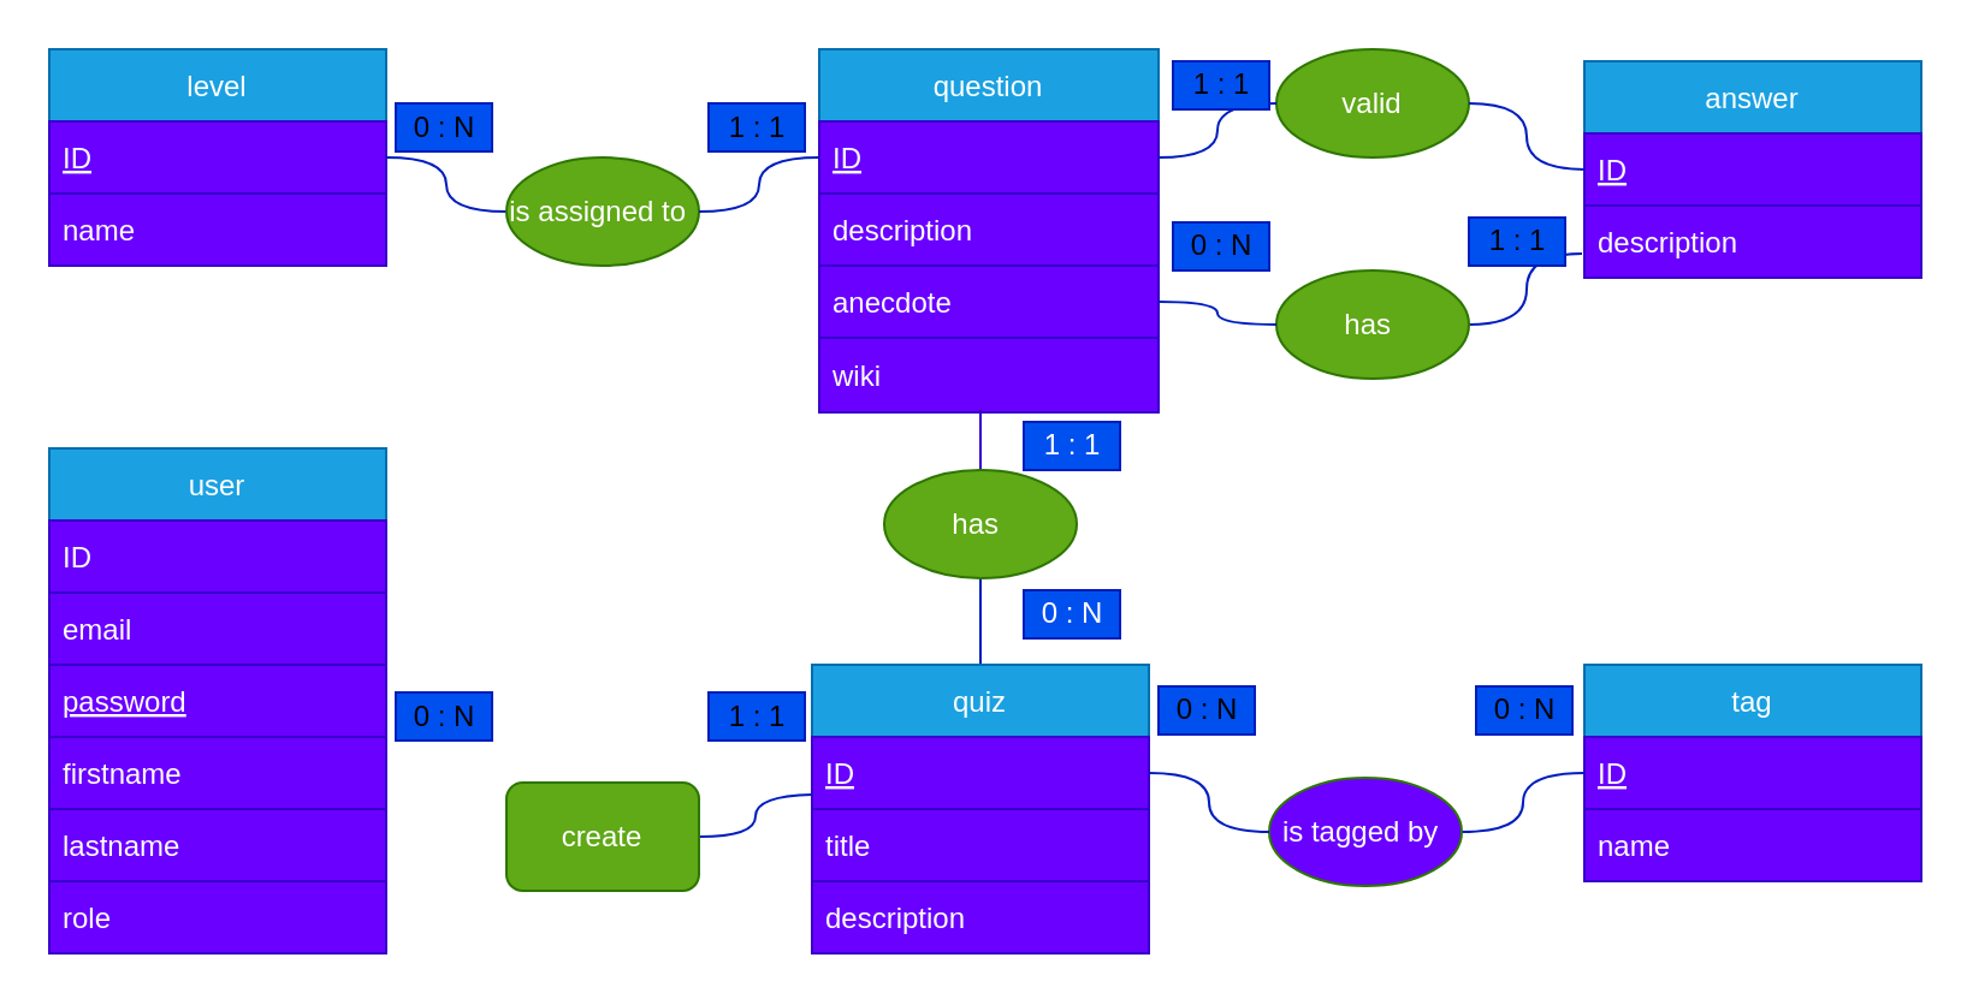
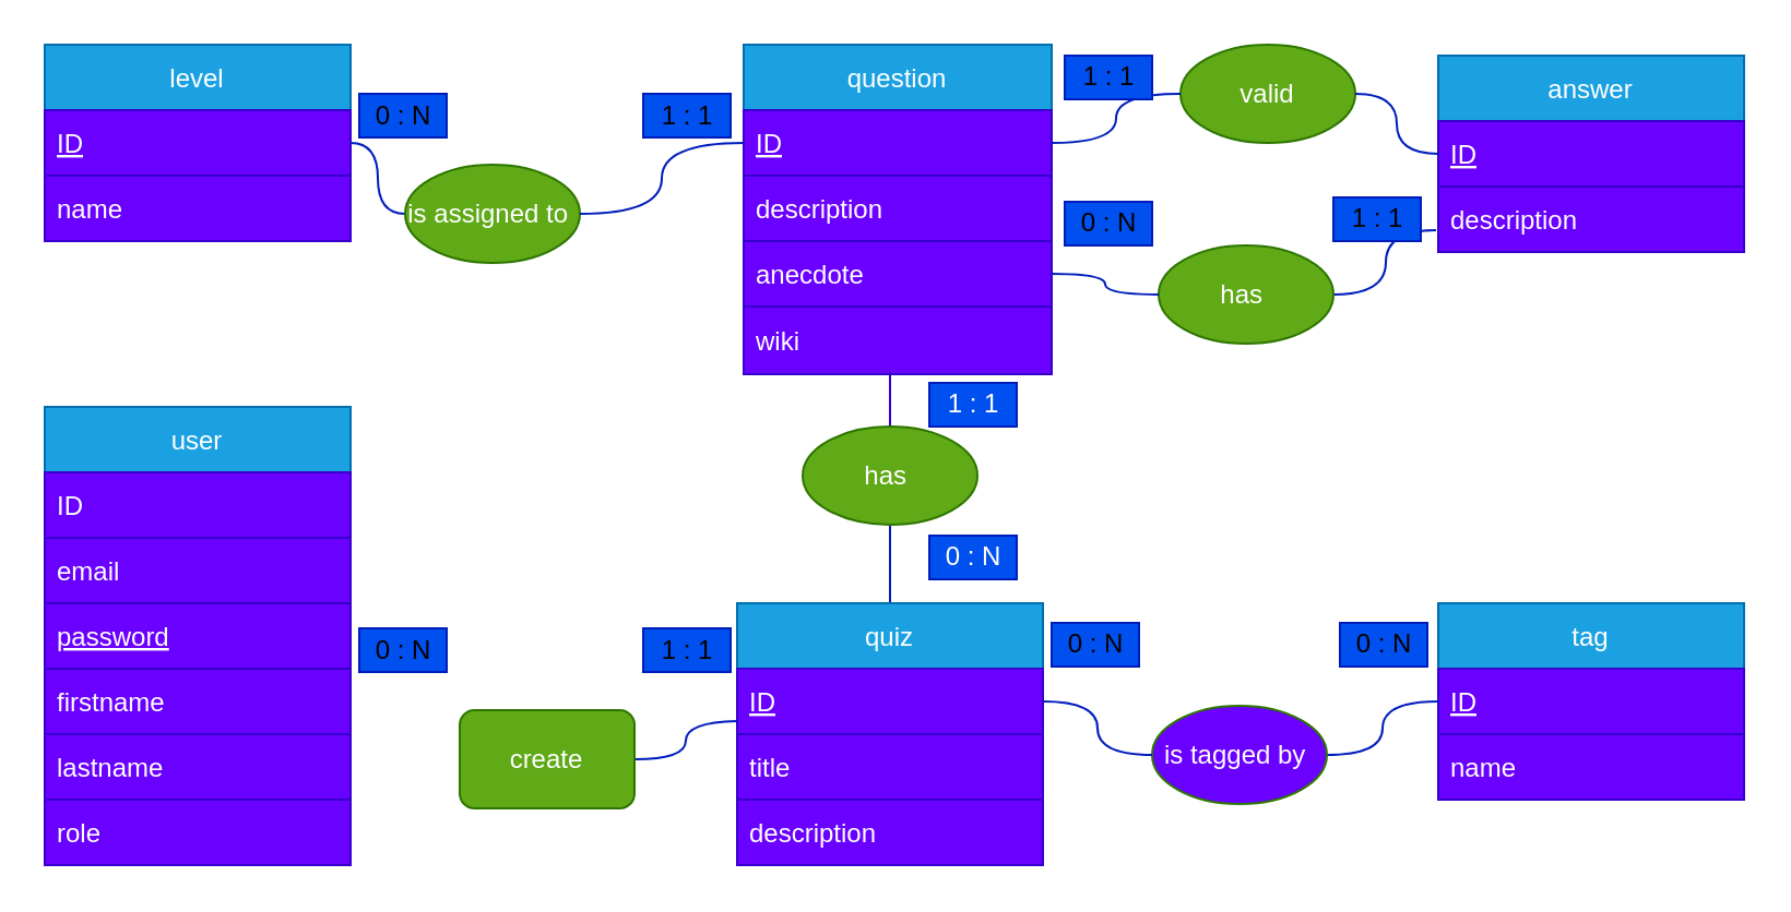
- <mxCell id="51" value="valid" style="ellipse;whiteSpace=wrap;html=1;fillColor=#60a917;fontColor=#ffffff;strokeColor=#2D7600;rounded=0;" parent="1" vertex="1"><mxGeometry x="530" y="20" width="80" height="45" as="geometry" /></mxCell>
+ <mxCell id="51" value="valid" style="ellipse;whiteSpace=wrap;html=1;fillColor=#60a917;fontColor=#ffffff;strokeColor=#2D7600;rounded=0;" parent="1" vertex="1"><mxGeometry x="540" y="20" width="80" height="45" as="geometry" /></mxCell>
- <mxCell id="27" value="is assigned to&amp;nbsp;" style="ellipse;whiteSpace=wrap;html=1;fillColor=#60a917;fontColor=#ffffff;strokeColor=#2D7600;rounded=0;" parent="1" vertex="1"><mxGeometry x="210" y="65" width="80" height="45" as="geometry" /></mxCell>
+ <mxCell id="27" value="is assigned to&amp;nbsp;" style="ellipse;whiteSpace=wrap;html=1;fillColor=#60a917;fontColor=#ffffff;strokeColor=#2D7600;rounded=0;" parent="1" vertex="1"><mxGeometry x="185" y="75" width="80" height="45" as="geometry" /></mxCell>
